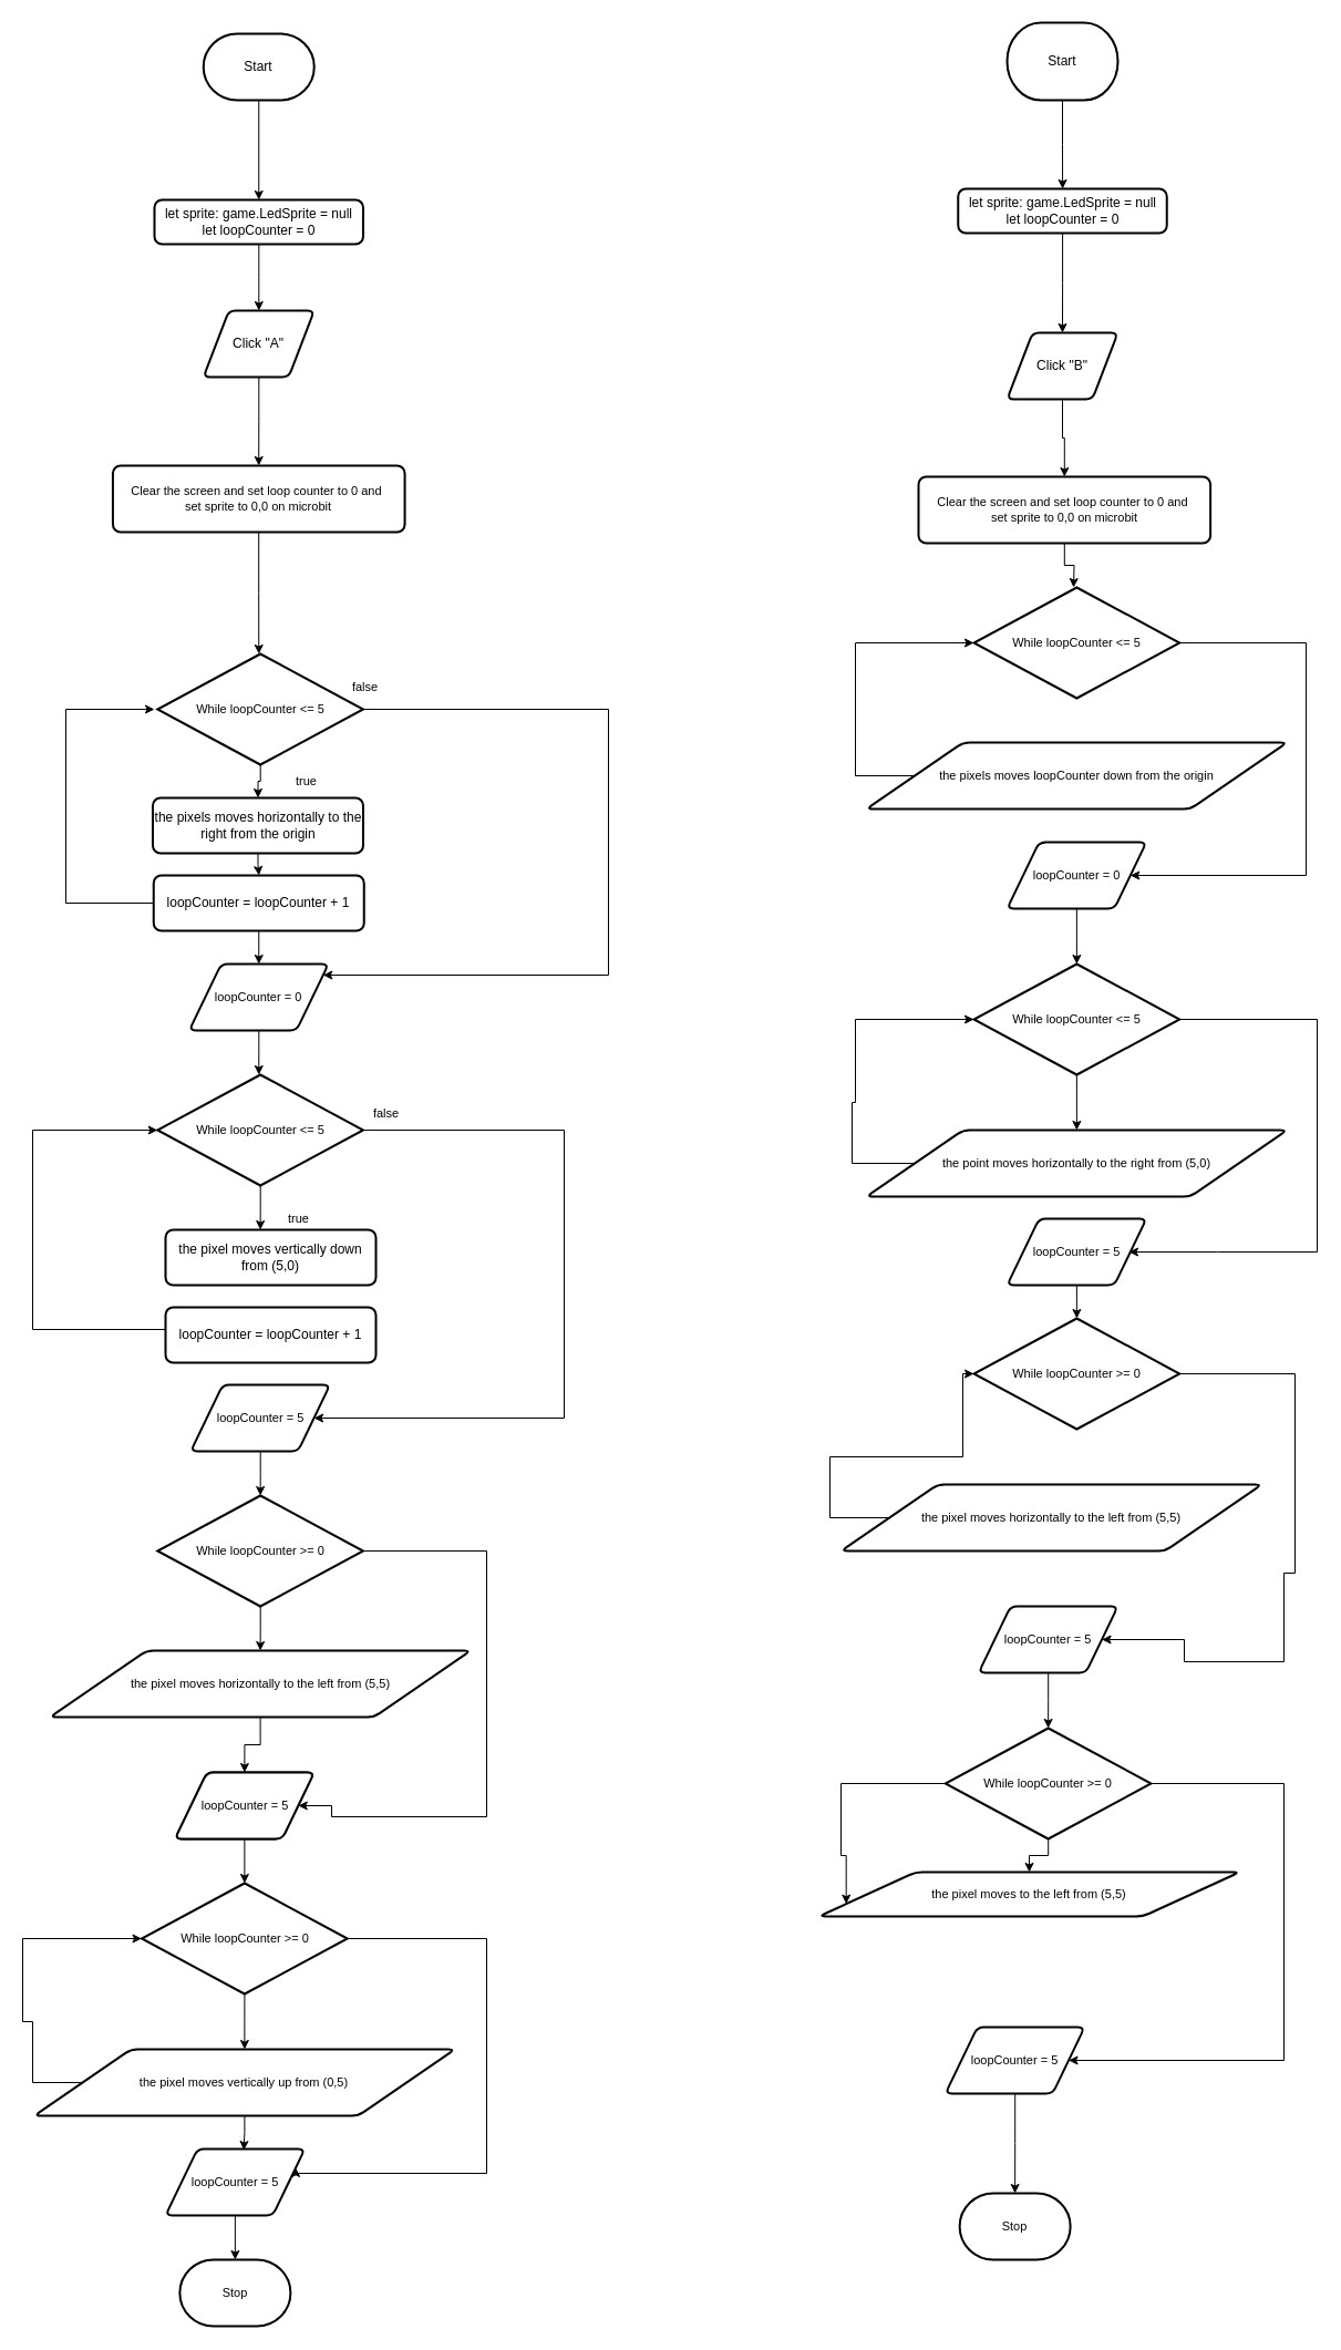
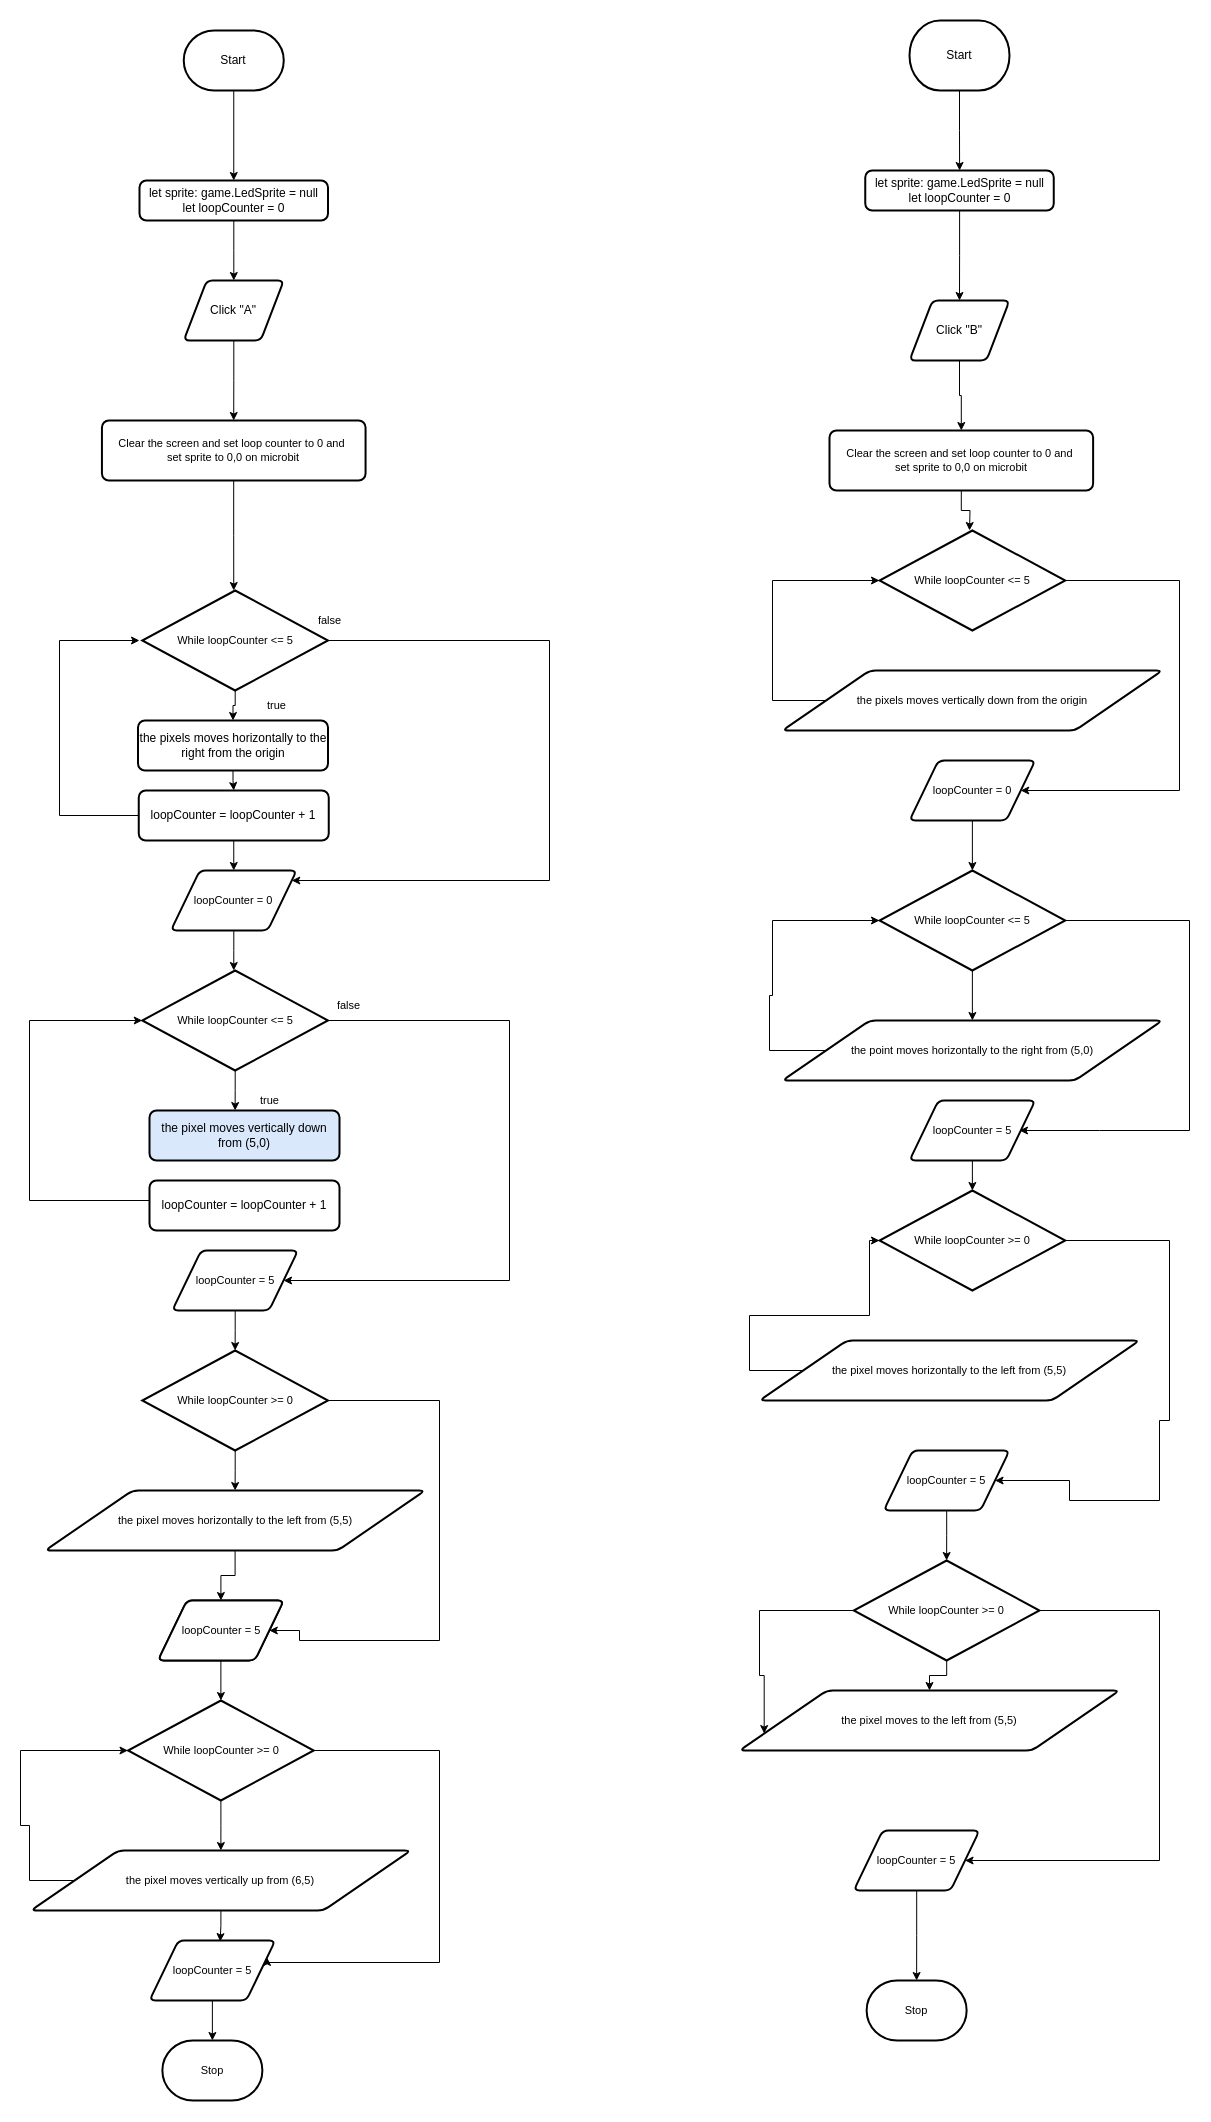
- <mxCell id="48" value="the pixels moves loopCounter down from the origin" style="shape=parallelogram;html=1;strokeWidth=2;perimeter=parallelogramPerimeter;whiteSpace=wrap;rounded=1;arcSize=12;size=0.23;fontFamily=Helvetica;fontSize=11;fontColor=default;" vertex="1" parent="1"><mxGeometry x="781.87" y="670" width="380" height="60" as="geometry" /></mxCell>
+ <mxCell id="48" value="the pixels moves vertically down from the origin" style="shape=parallelogram;html=1;strokeWidth=2;perimeter=parallelogramPerimeter;whiteSpace=wrap;rounded=1;arcSize=12;size=0.23;fontFamily=Helvetica;fontSize=11;fontColor=default;" vertex="1" parent="1"><mxGeometry x="781.87" y="670" width="380" height="60" as="geometry" /></mxCell>
- <mxCell id="81" value="the pixel moves vertically down from (5,0)" style="rounded=1;whiteSpace=wrap;html=1;absoluteArcSize=1;arcSize=14;strokeWidth=2;" vertex="1" parent="1"><mxGeometry x="149" y="1110" width="190" height="50" as="geometry" /></mxCell>
+ <mxCell id="81" value="the pixel moves vertically down from (5,0)" style="rounded=1;whiteSpace=wrap;html=1;absoluteArcSize=1;arcSize=14;strokeWidth=2;fillColor=#dae8fc;" vertex="1" parent="1"><mxGeometry x="149" y="1110" width="190" height="50" as="geometry" /></mxCell>
- <mxCell id="69" value="the pixel moves to the left from (5,5)" style="shape=parallelogram;html=1;strokeWidth=2;perimeter=parallelogramPerimeter;whiteSpace=wrap;rounded=1;arcSize=12;size=0.23;fontFamily=Helvetica;fontSize=11;fontColor=default;" vertex="1" parent="1"><mxGeometry x="739" y="1690" width="380" height="40" as="geometry" /></mxCell>
+ <mxCell id="69" value="the pixel moves to the left from (5,5)" style="shape=parallelogram;html=1;strokeWidth=2;perimeter=parallelogramPerimeter;whiteSpace=wrap;rounded=1;arcSize=12;size=0.23;fontFamily=Helvetica;fontSize=11;fontColor=default;" vertex="1" parent="1"><mxGeometry x="739" y="1690" width="380" height="60" as="geometry" /></mxCell>
- <mxCell id="33" value="the pixel moves vertically up from (0,5)" style="shape=parallelogram;html=1;strokeWidth=2;perimeter=parallelogramPerimeter;whiteSpace=wrap;rounded=1;arcSize=12;size=0.23;fontFamily=Helvetica;fontSize=11;fontColor=default;" vertex="1" parent="1"><mxGeometry x="30.38" y="1850" width="380" height="60" as="geometry" /></mxCell>
+ <mxCell id="33" value="the pixel moves vertically up from (6,5)" style="shape=parallelogram;html=1;strokeWidth=2;perimeter=parallelogramPerimeter;whiteSpace=wrap;rounded=1;arcSize=12;size=0.23;fontFamily=Helvetica;fontSize=11;fontColor=default;" vertex="1" parent="1"><mxGeometry x="30.38" y="1850" width="380" height="60" as="geometry" /></mxCell>
